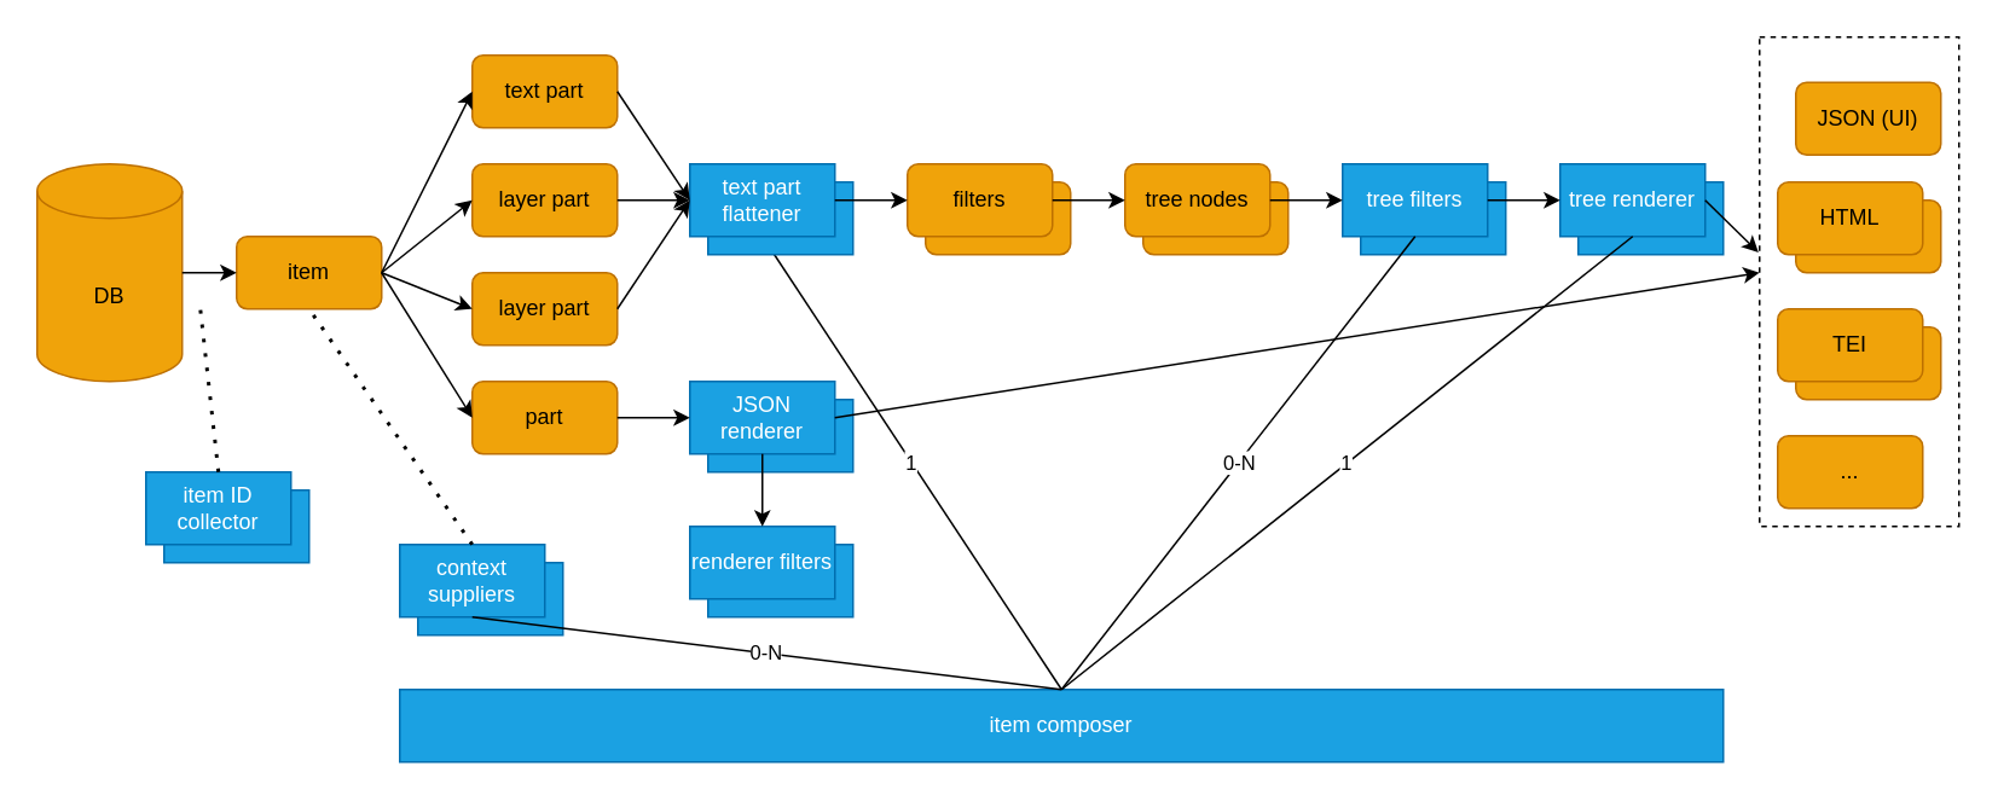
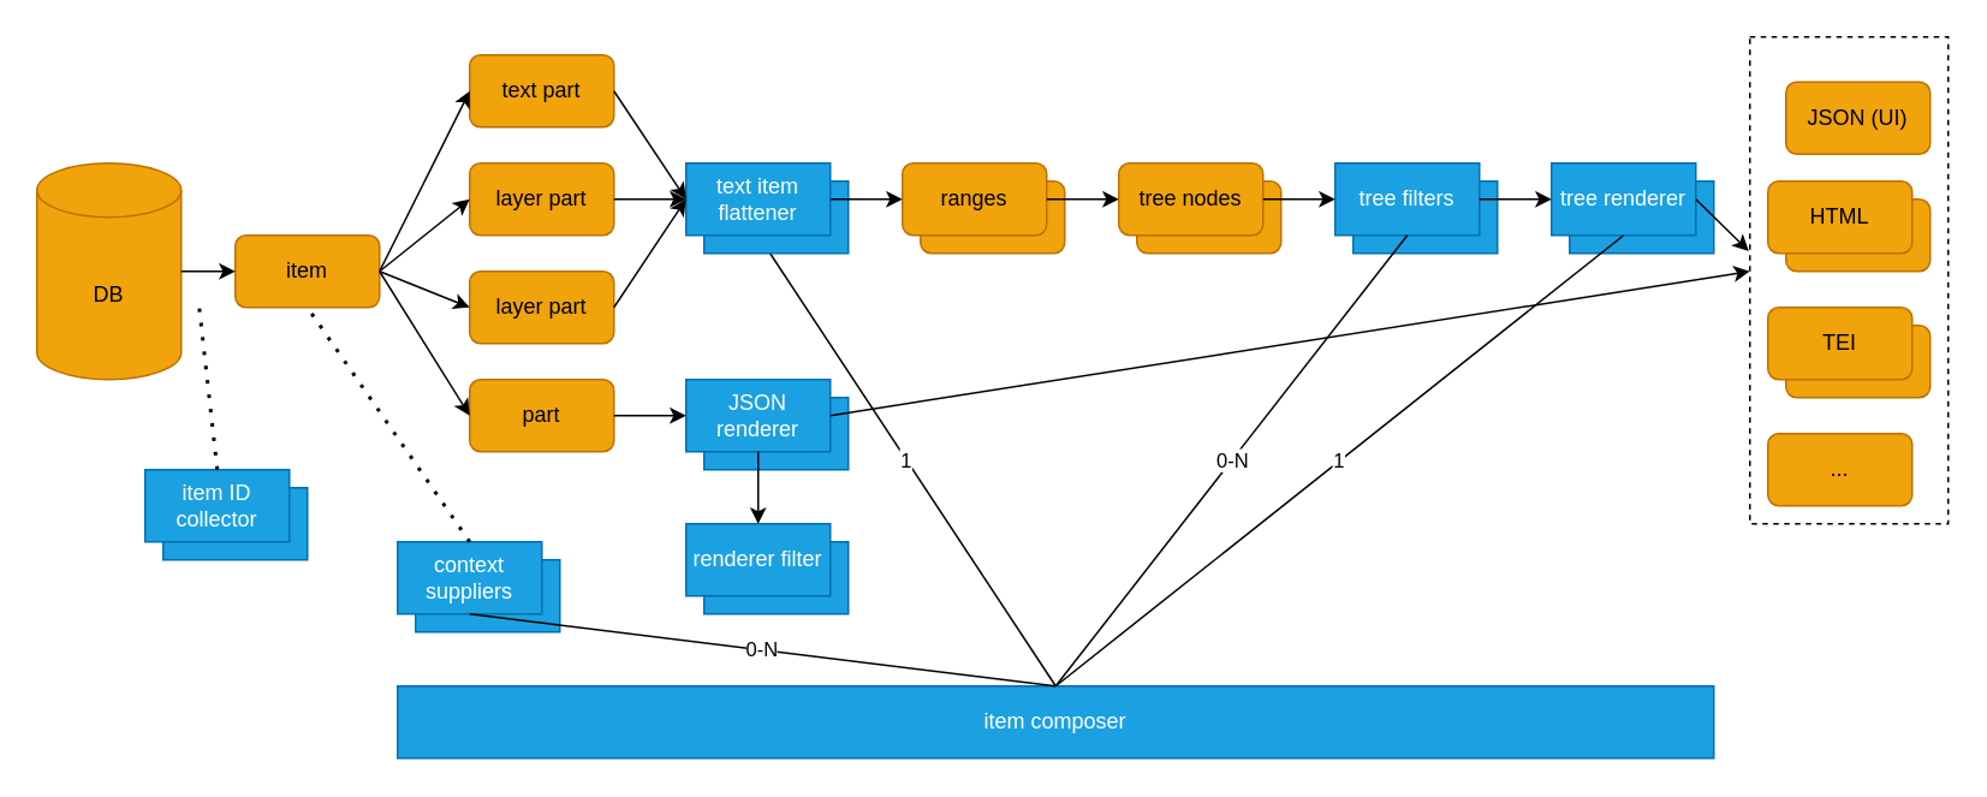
- <mxCell id="17" value="text part flattener" style="rounded=0;whiteSpace=wrap;html=1;fillColor=#1ba1e2;fontColor=#ffffff;strokeColor=#006EAF;" vertex="1" parent="1"><mxGeometry x="380" y="90" width="80" height="40" as="geometry" /></mxCell>
+ <mxCell id="17" value="text item flattener" style="rounded=0;whiteSpace=wrap;html=1;fillColor=#1ba1e2;fontColor=#ffffff;strokeColor=#006EAF;" vertex="1" parent="1"><mxGeometry x="380" y="90" width="80" height="40" as="geometry" /></mxCell>
- <mxCell id="18" value="filters" style="rounded=1;whiteSpace=wrap;html=1;fillColor=#f0a30a;fontColor=#000000;strokeColor=#BD7000;" vertex="1" parent="1"><mxGeometry x="500" y="90" width="80" height="40" as="geometry" /></mxCell>
+ <mxCell id="18" value="ranges" style="rounded=1;whiteSpace=wrap;html=1;fillColor=#f0a30a;fontColor=#000000;strokeColor=#BD7000;" vertex="1" parent="1"><mxGeometry x="500" y="90" width="80" height="40" as="geometry" /></mxCell>
- <mxCell id="28" value="renderer filters" style="rounded=0;whiteSpace=wrap;html=1;fillColor=#1ba1e2;fontColor=#ffffff;strokeColor=#006EAF;" vertex="1" parent="1"><mxGeometry x="380" y="290" width="80" height="40" as="geometry" /></mxCell>
+ <mxCell id="28" value="renderer filter" style="rounded=0;whiteSpace=wrap;html=1;fillColor=#1ba1e2;fontColor=#ffffff;strokeColor=#006EAF;" vertex="1" parent="1"><mxGeometry x="380" y="290" width="80" height="40" as="geometry" /></mxCell>
